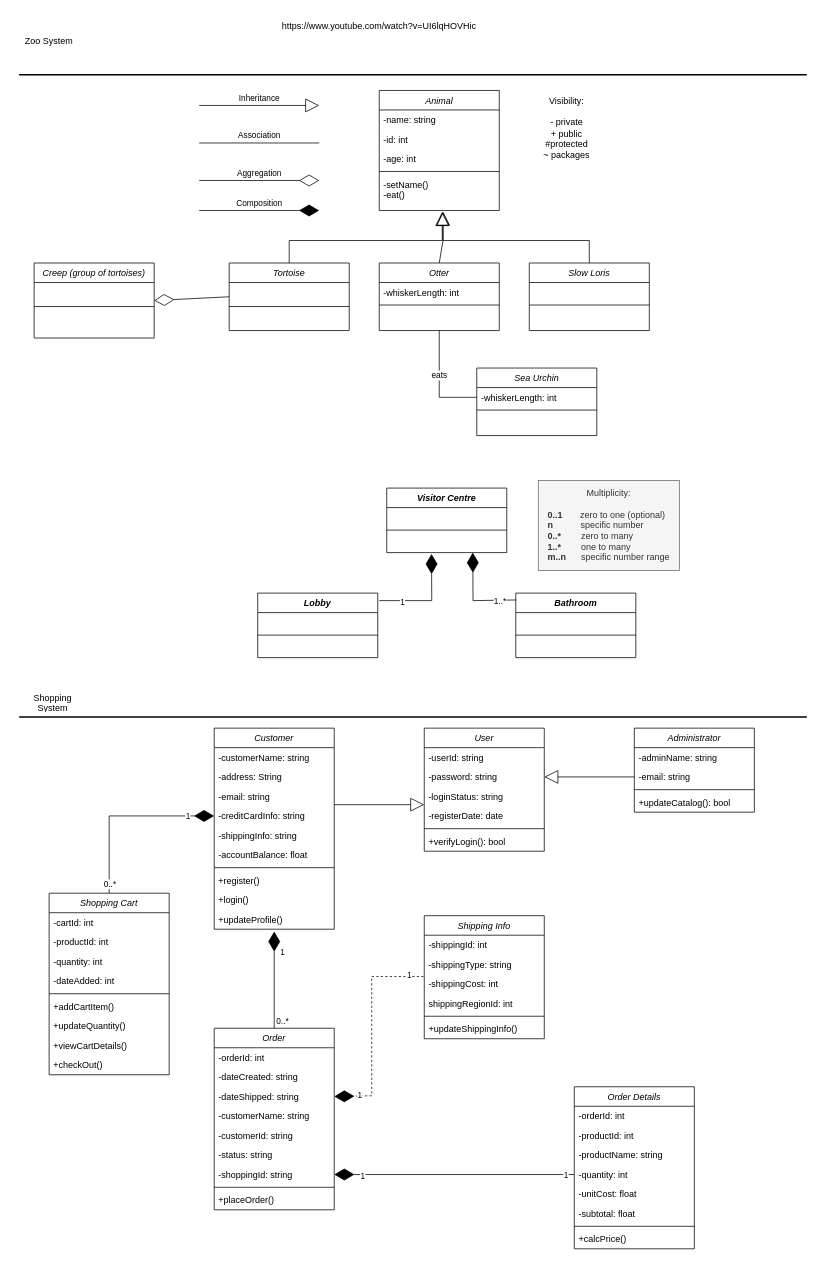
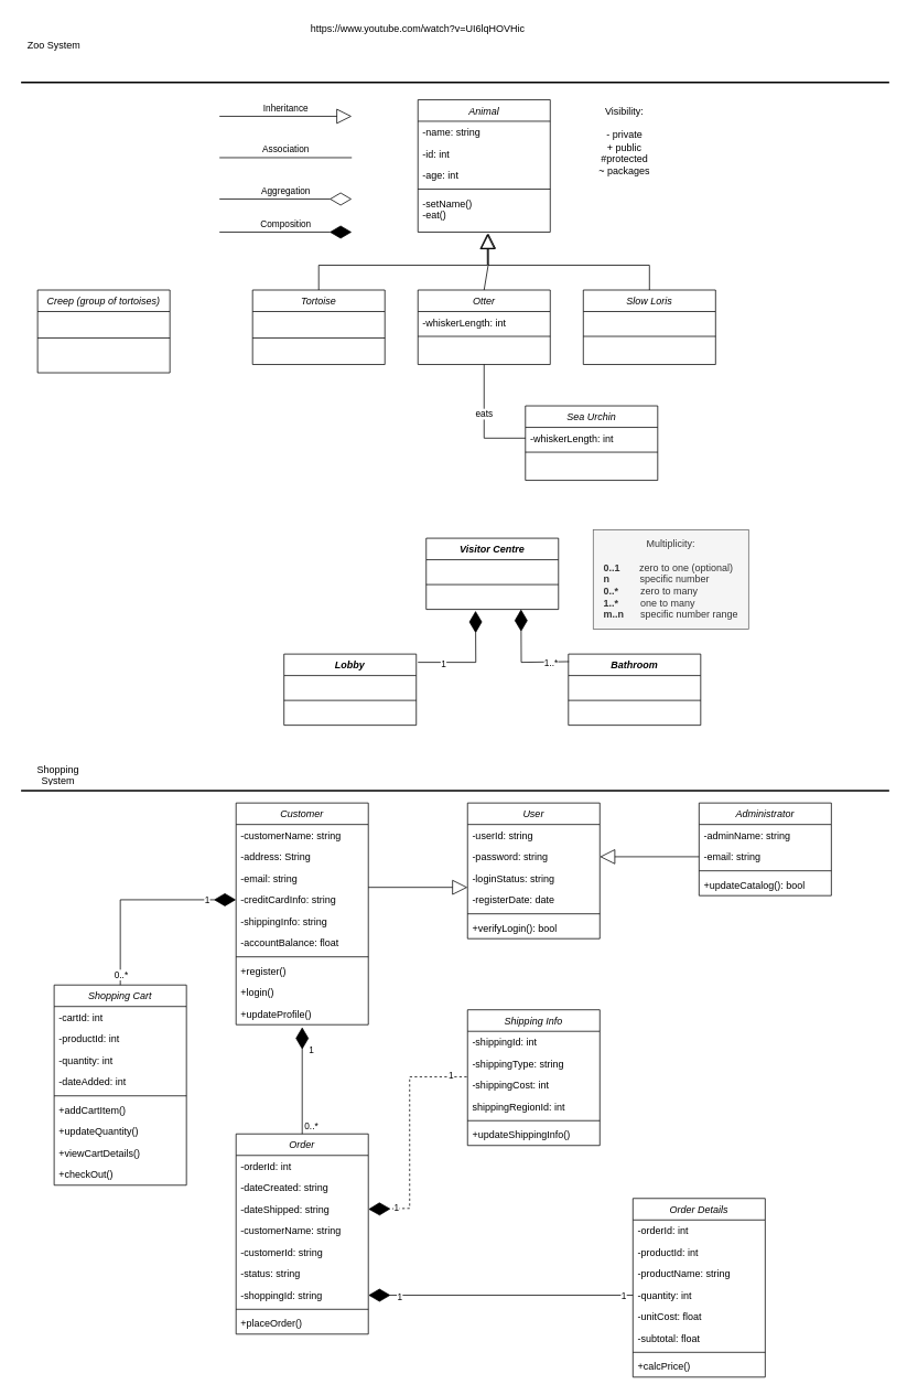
- <mxCell id="28" value="" style="endArrow=diamondThin;endFill=0;endSize=24;html=1;rounded=0;entryX=1;entryY=0.5;entryDx=0;entryDy=0;exitX=0;exitY=0.5;exitDx=0;exitDy=0;" edge="1" parent="1" source="15" target="26"><mxGeometry y="10" width="160" relative="1" as="geometry"><mxPoint x="275" y="250" as="sourcePoint" /><mxPoint x="435" y="250" as="targetPoint" /><mxPoint as="offset" /></mxGeometry></mxCell>
